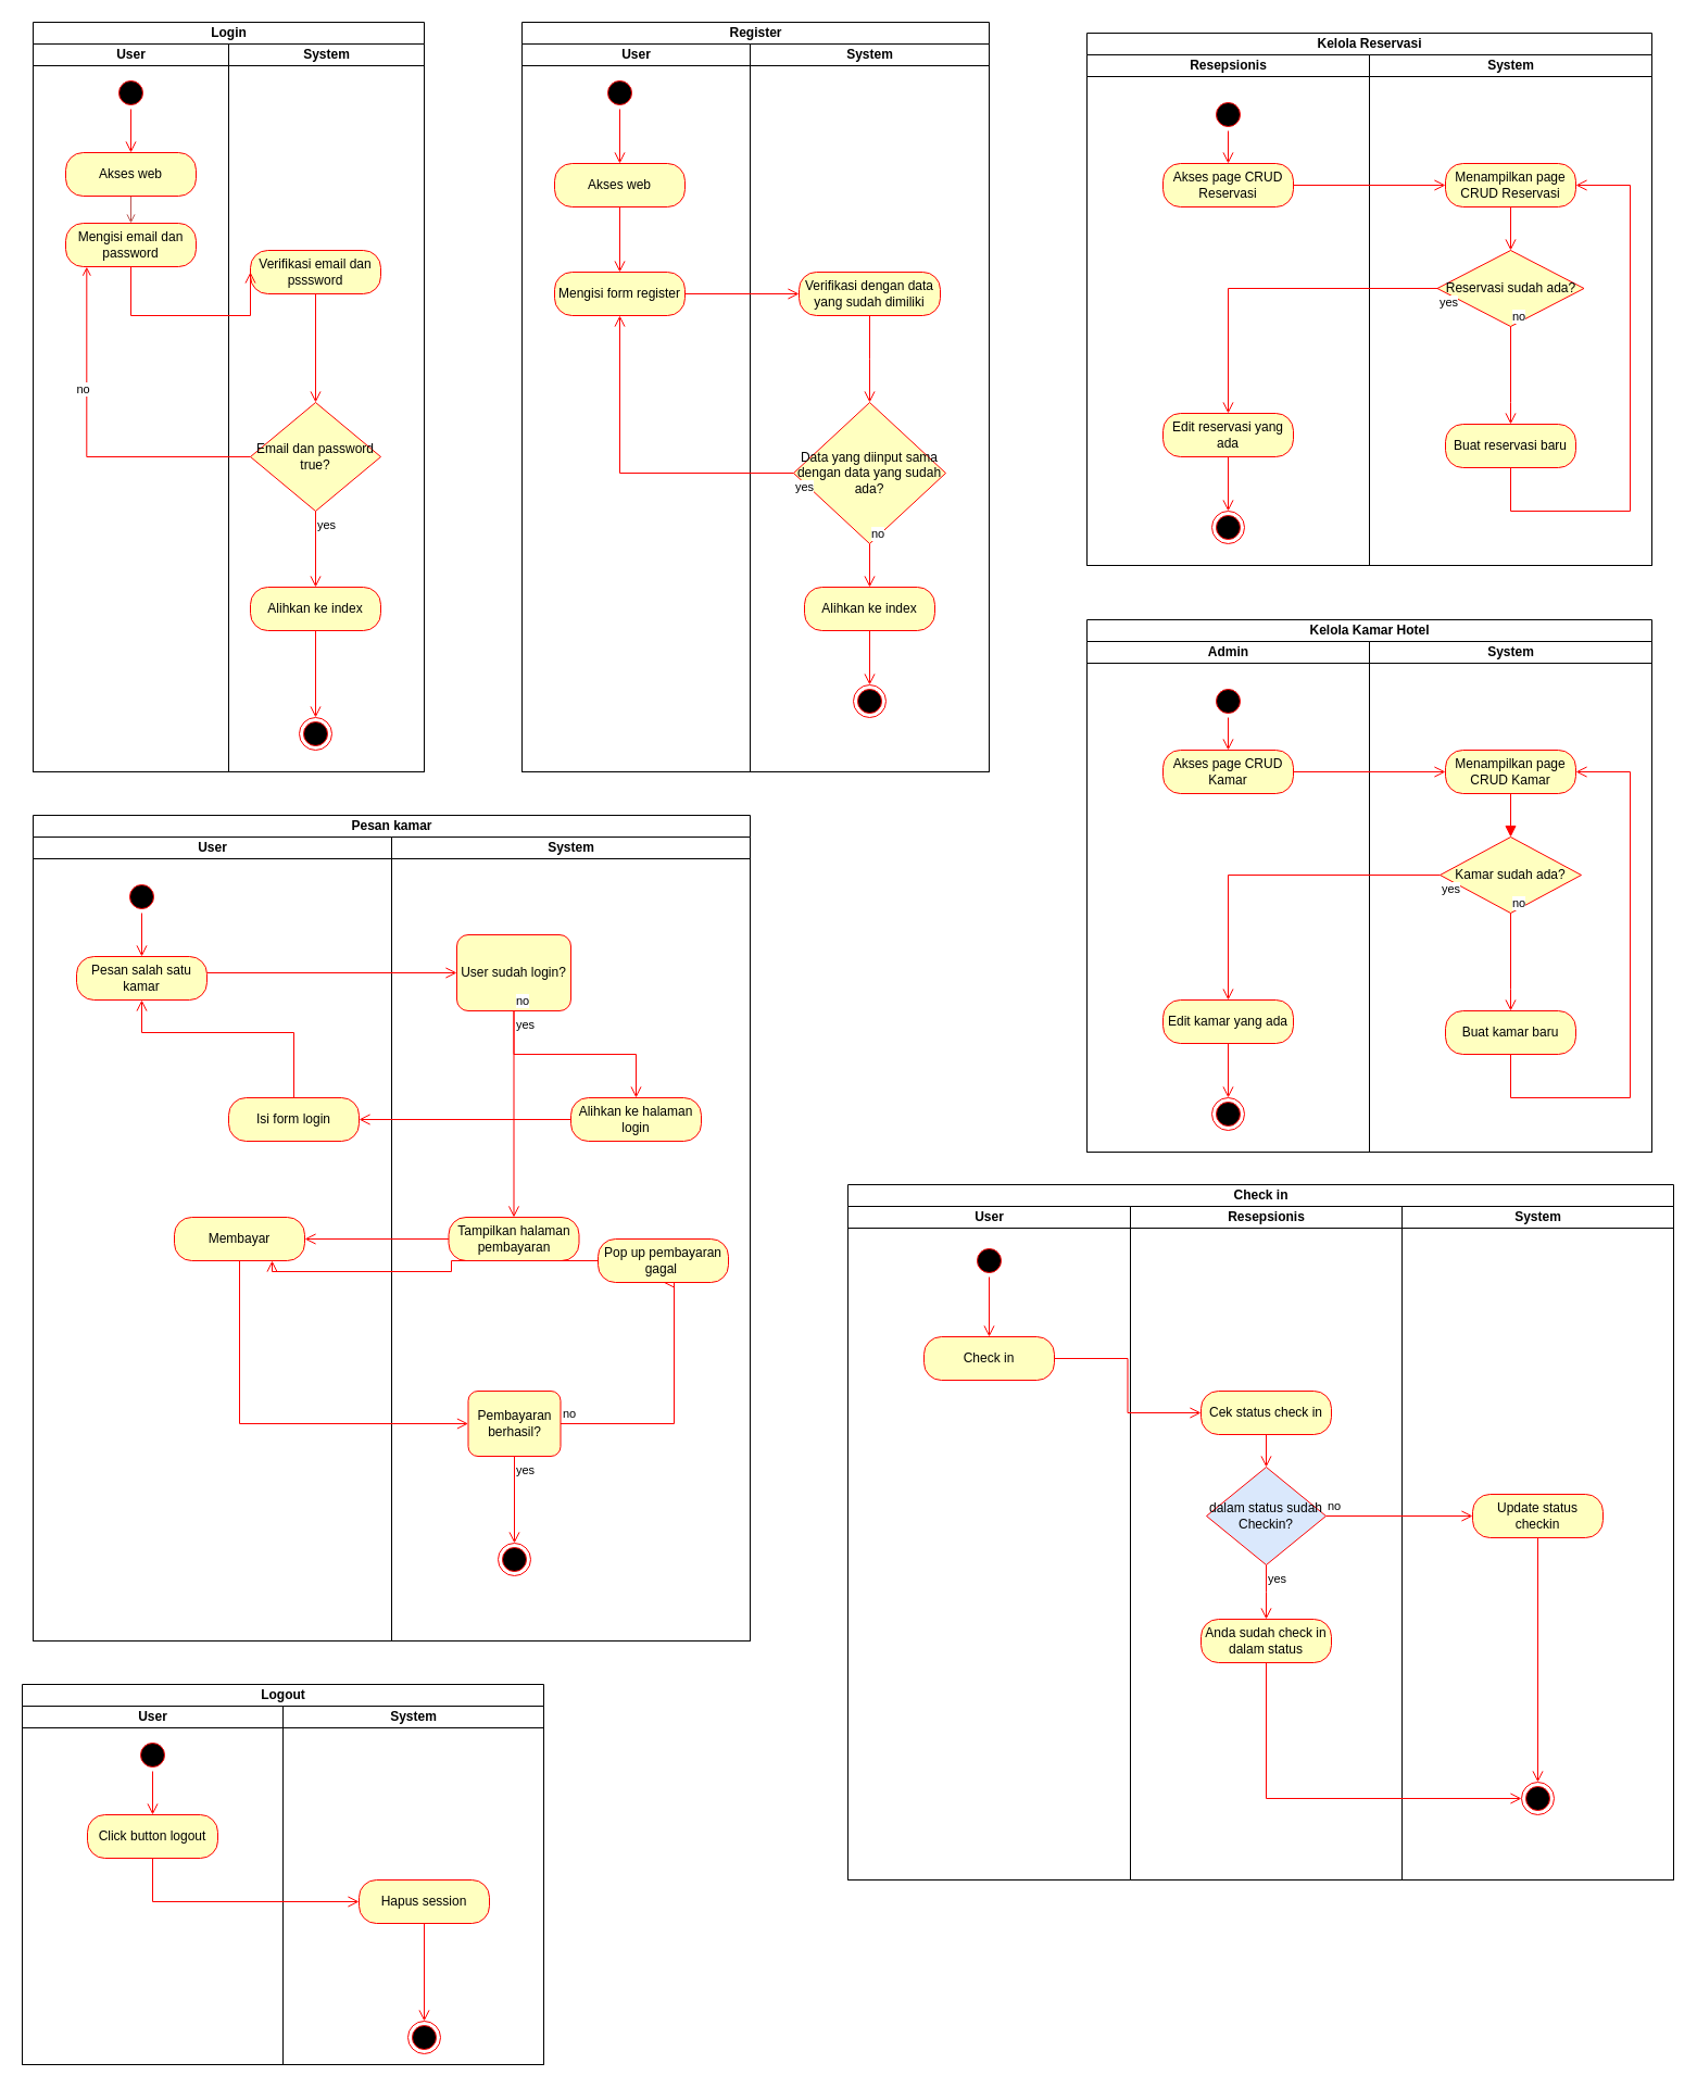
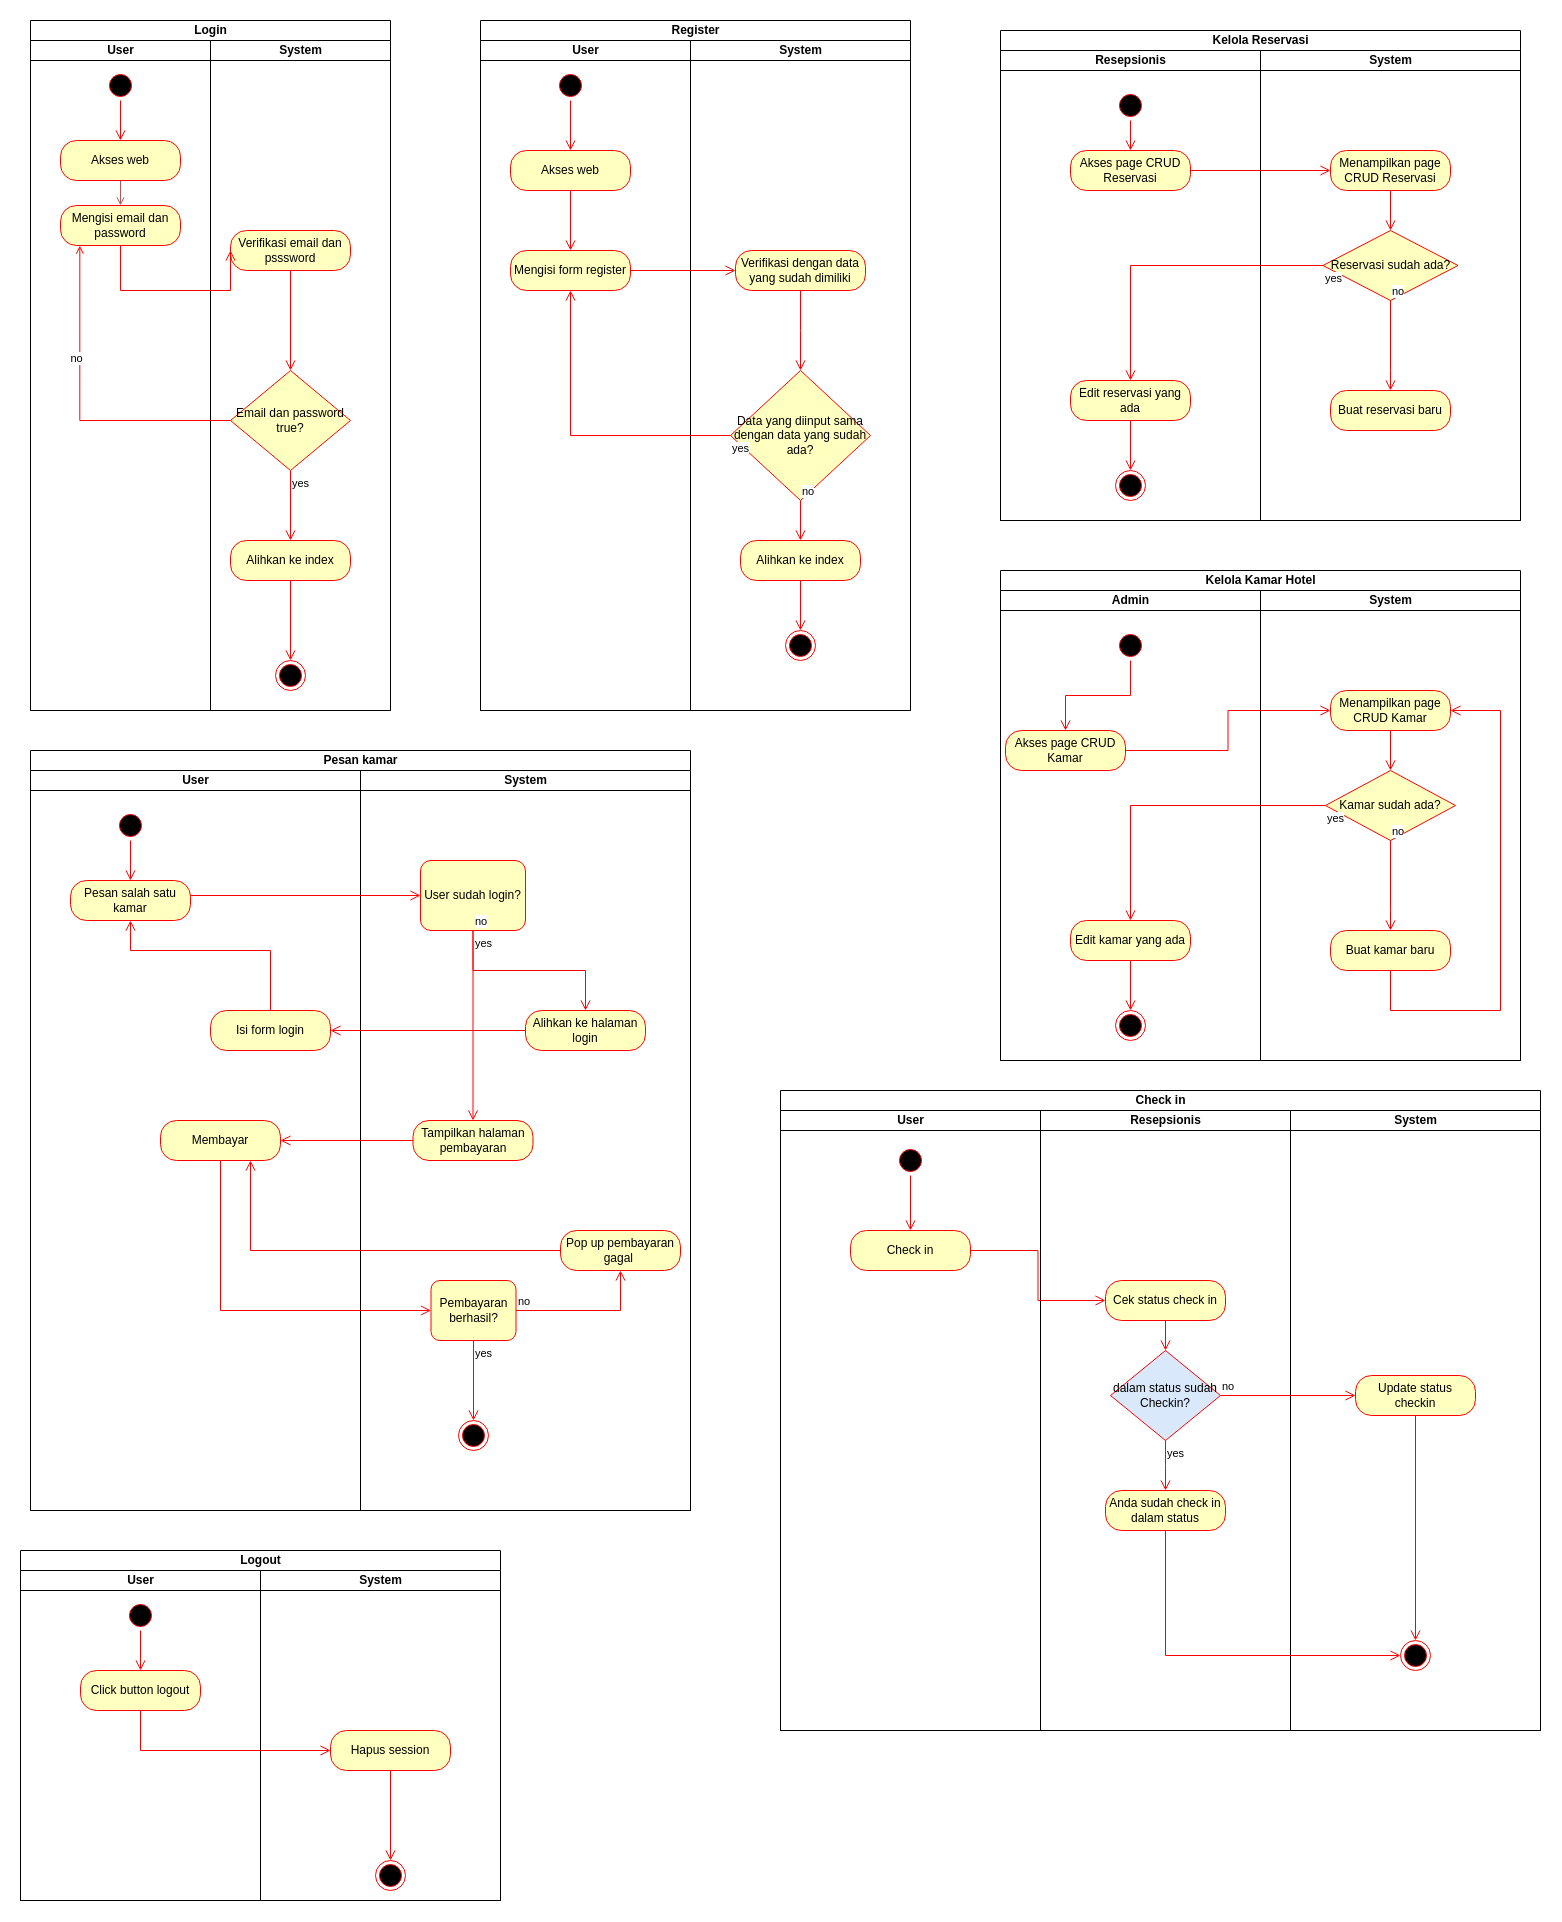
- <mxCell id="68" value="" style="edgeStyle=orthogonalEdgeStyle;html=1;verticalAlign=bottom;endArrow=open;endSize=8;strokeColor=#ff0000;rounded=0;entryX=1;entryY=0.5;entryDx=0;entryDy=0;" parent="62" source="67" target="63" edge="1"><mxGeometry relative="1" as="geometry"><mxPoint x="130" y="510" as="targetPoint" /><Array as="points"><mxPoint x="130" y="420" /><mxPoint x="240" y="420" /><mxPoint x="240" y="120" /></Array></mxGeometry></mxCell>
- <mxCell id="41" value="Akses page CRUD Kamar" style="rounded=1;whiteSpace=wrap;html=1;arcSize=40;fontColor=#000000;fillColor=#ffffc0;strokeColor=#ff0000;" parent="38" vertex="1"><mxGeometry x="70" y="100" width="120" height="40" as="geometry" /></mxCell>
+ <mxCell id="41" value="Akses page CRUD Kamar" style="rounded=1;whiteSpace=wrap;html=1;arcSize=40;fontColor=#000000;fillColor=#ffffc0;strokeColor=#ff0000;" parent="38" vertex="1"><mxGeometry x="5" y="140" width="120" height="40" as="geometry" /></mxCell>
- <mxCell id="47" value="" style="edgeStyle=orthogonalEdgeStyle;html=1;verticalAlign=bottom;endArrow=block;endSize=8;strokeColor=#ff0000;rounded=0;" parent="45" source="46" target="48" edge="1"><mxGeometry relative="1" as="geometry"><mxPoint x="130" y="240" as="targetPoint" /></mxGeometry></mxCell>
+ <mxCell id="47" value="" style="edgeStyle=orthogonalEdgeStyle;html=1;verticalAlign=bottom;endArrow=open;endSize=8;strokeColor=#ff0000;rounded=0;" parent="45" source="46" target="48" edge="1"><mxGeometry relative="1" as="geometry"><mxPoint x="130" y="240" as="targetPoint" /></mxGeometry></mxCell>
- <mxCell id="89" value="Pop up pembayaran gagal&amp;nbsp;" style="rounded=1;whiteSpace=wrap;html=1;arcSize=40;fontColor=#000000;fillColor=#ffffc0;strokeColor=#ff0000;" parent="79" vertex="1"><mxGeometry x="190" y="370" width="120" height="40" as="geometry" /></mxCell>
+ <mxCell id="89" value="Pop up pembayaran gagal&amp;nbsp;" style="rounded=1;whiteSpace=wrap;html=1;arcSize=40;fontColor=#000000;fillColor=#ffffc0;strokeColor=#ff0000;" parent="79" vertex="1"><mxGeometry x="200" y="460" width="120" height="40" as="geometry" /></mxCell>
